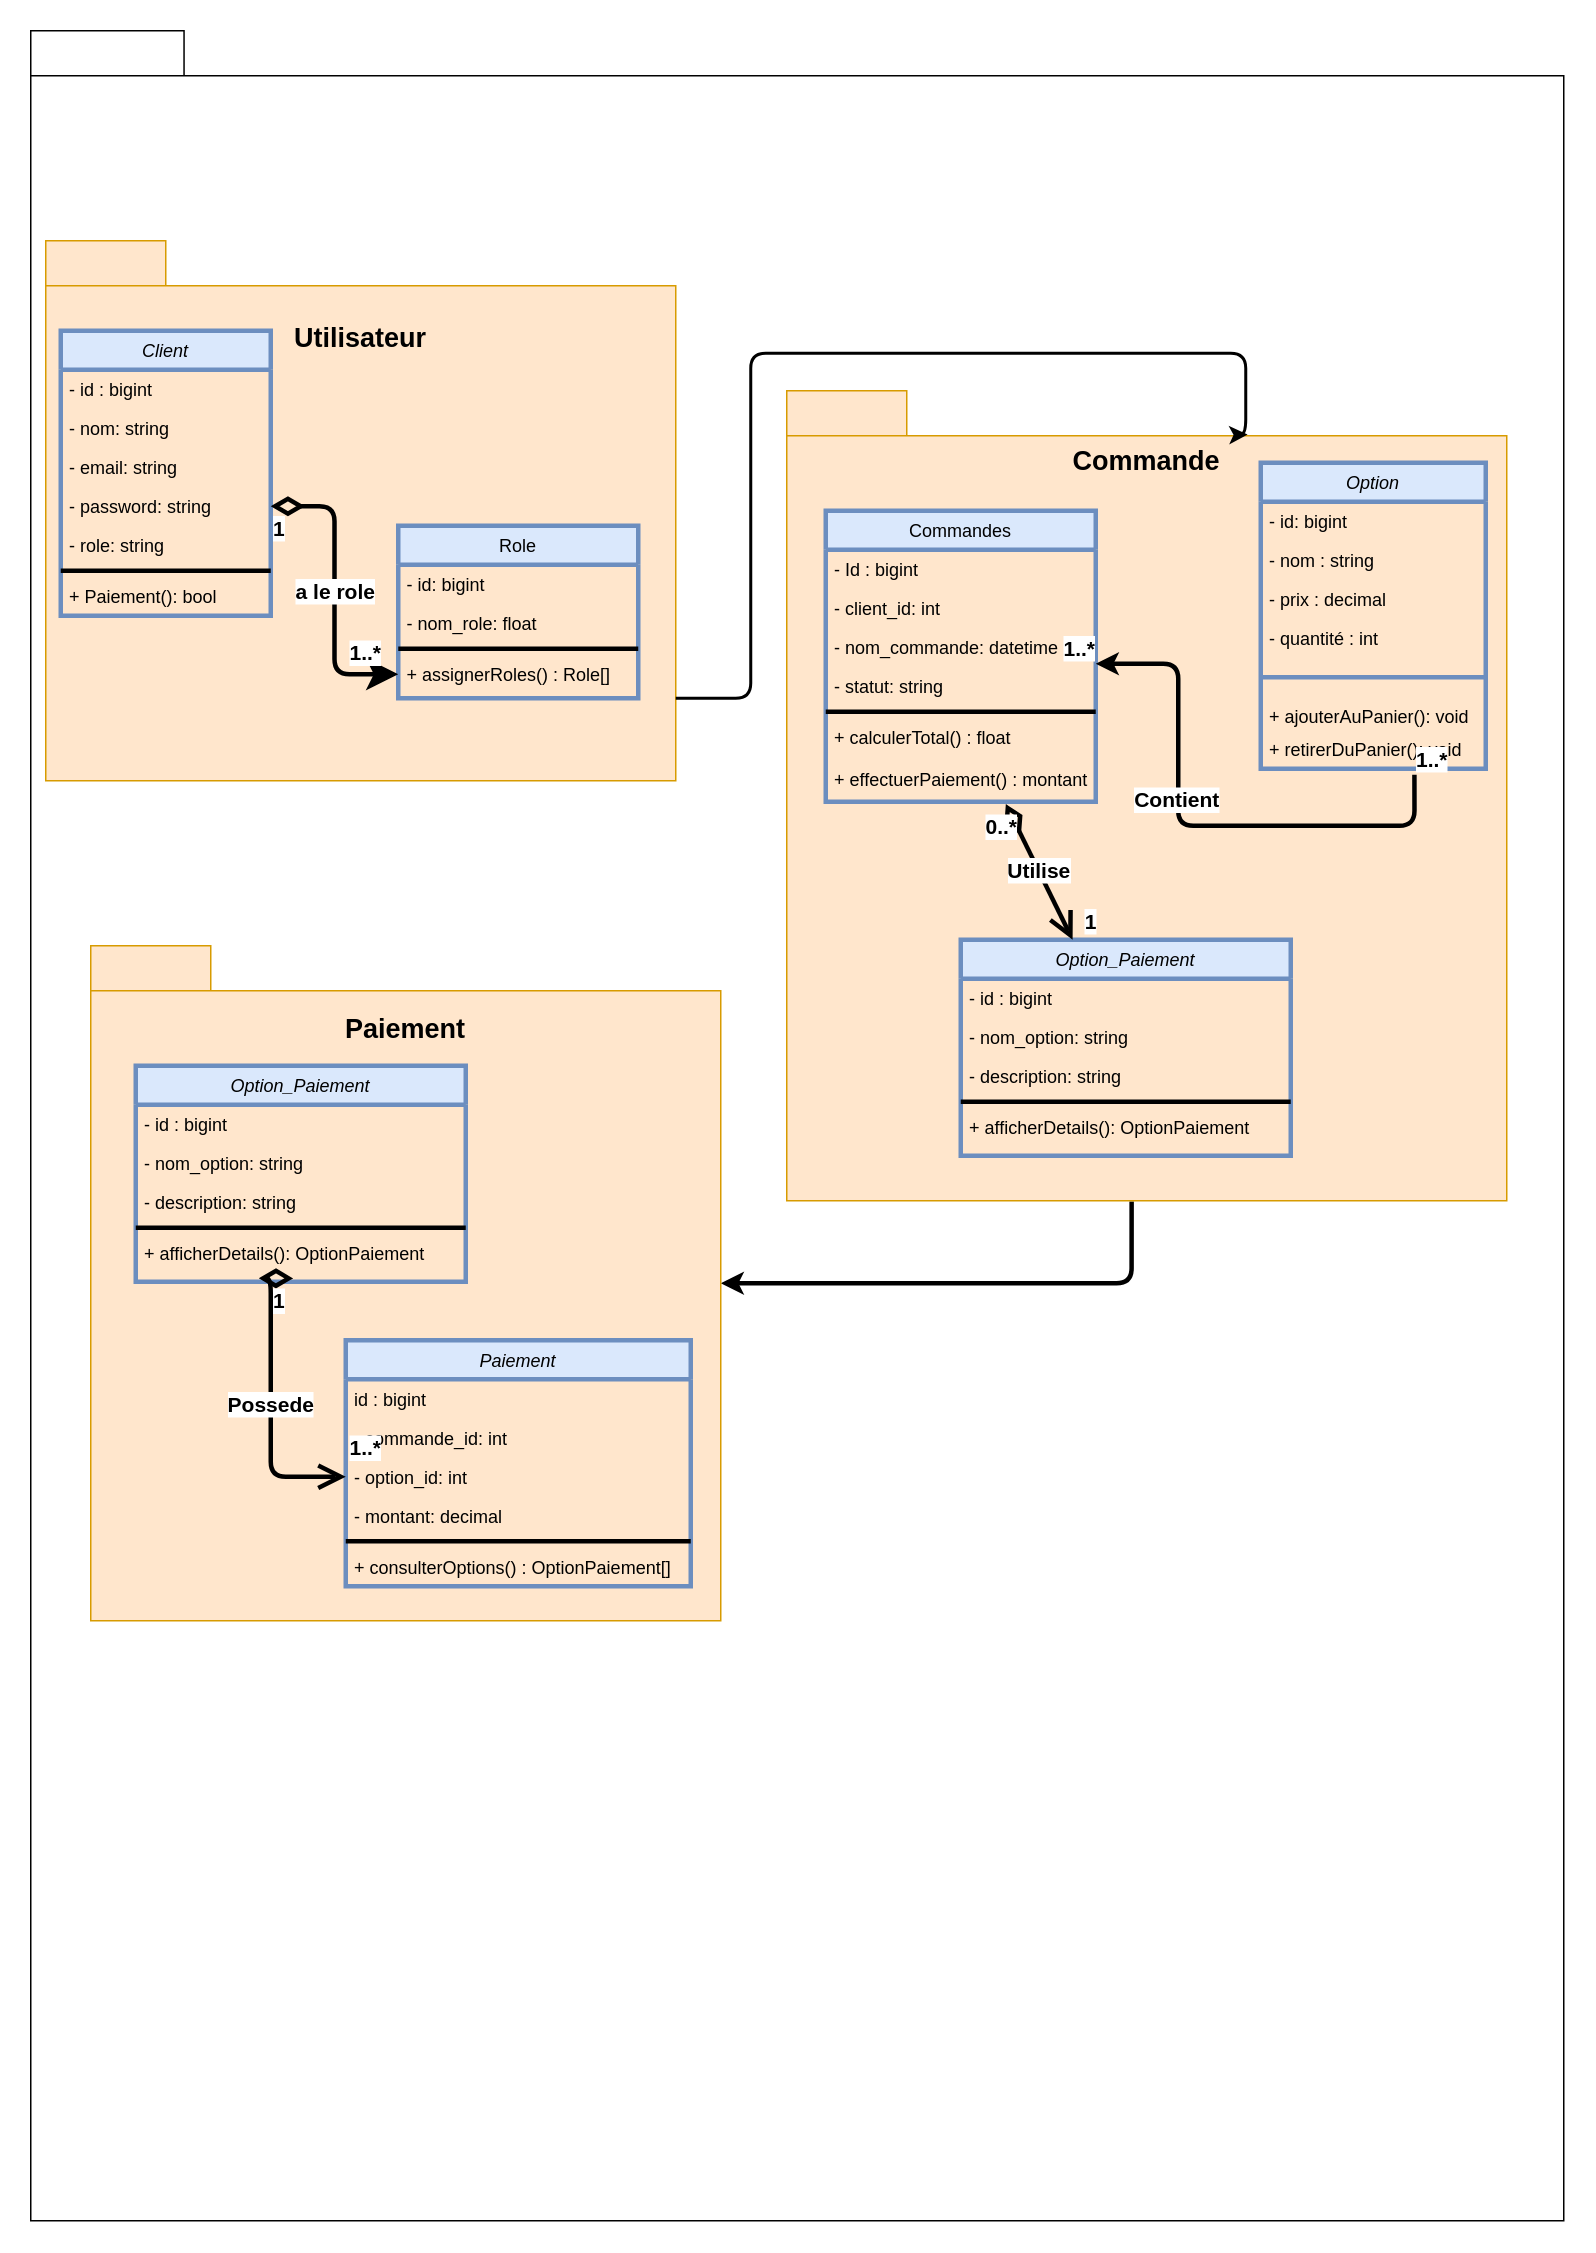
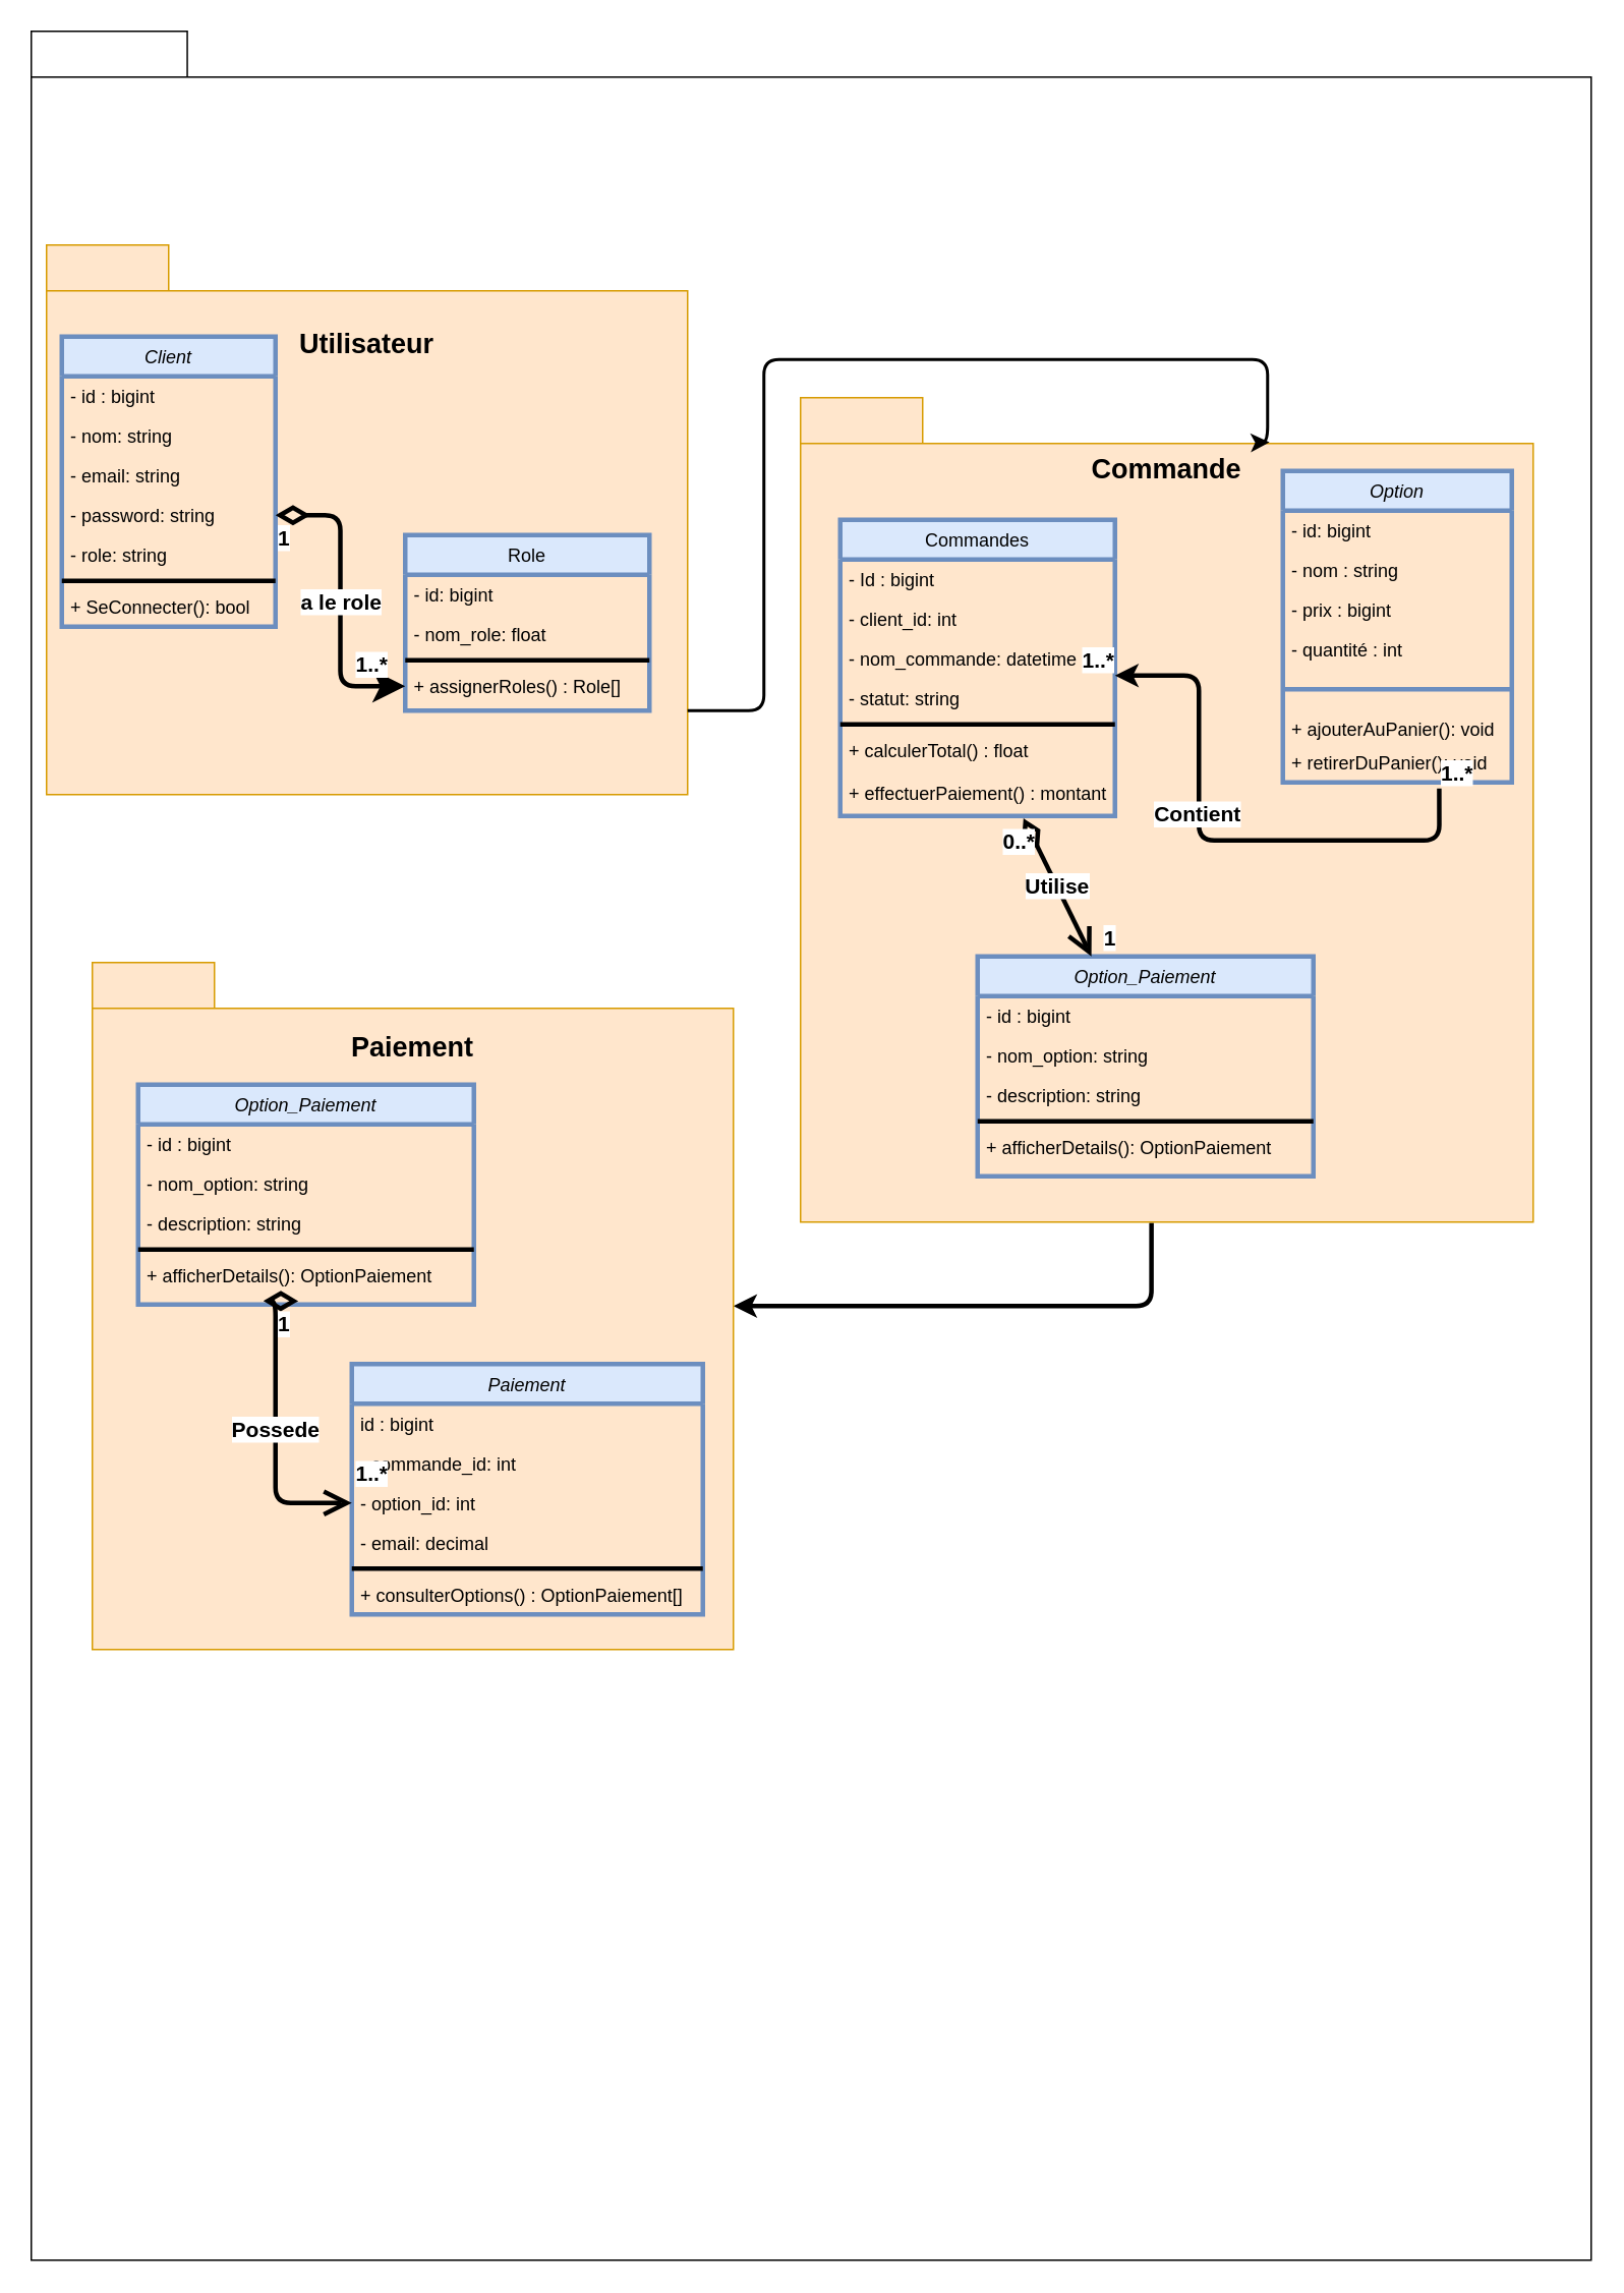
- <mxCell id="14" value="+ Paiement(): bool" style="text;align=left;verticalAlign=top;spacingLeft=4;spacingRight=4;overflow=hidden;rotatable=0;points=[[0,0.5],[1,0.5]];portConstraint=eastwest;" vertex="1" parent="7"><mxGeometry y="164" width="140" height="26" as="geometry" /></mxCell>
+ <mxCell id="14" value="+ SeConnecter(): bool" style="text;align=left;verticalAlign=top;spacingLeft=4;spacingRight=4;overflow=hidden;rotatable=0;points=[[0,0.5],[1,0.5]];portConstraint=eastwest;" vertex="1" parent="7"><mxGeometry y="164" width="140" height="26" as="geometry" /></mxCell>
- <mxCell id="34" value="- prix : decimal" style="text;align=left;verticalAlign=top;spacingLeft=4;spacingRight=4;overflow=hidden;rotatable=0;points=[[0,0.5],[1,0.5]];portConstraint=eastwest;" vertex="1" parent="31"><mxGeometry y="78" width="150" height="26" as="geometry" /></mxCell>
+ <mxCell id="34" value="- prix : bigint" style="text;align=left;verticalAlign=top;spacingLeft=4;spacingRight=4;overflow=hidden;rotatable=0;points=[[0,0.5],[1,0.5]];portConstraint=eastwest;" vertex="1" parent="31"><mxGeometry y="78" width="150" height="26" as="geometry" /></mxCell>
- <mxCell id="55" value="- montant: decimal" style="text;align=left;verticalAlign=top;spacingLeft=4;spacingRight=4;overflow=hidden;rotatable=0;points=[[0,0.5],[1,0.5]];portConstraint=eastwest;" vertex="1" parent="51"><mxGeometry y="104" width="230" height="26" as="geometry" /></mxCell>
+ <mxCell id="55" value="- email: decimal" style="text;align=left;verticalAlign=top;spacingLeft=4;spacingRight=4;overflow=hidden;rotatable=0;points=[[0,0.5],[1,0.5]];portConstraint=eastwest;" vertex="1" parent="51"><mxGeometry y="104" width="230" height="26" as="geometry" /></mxCell>
